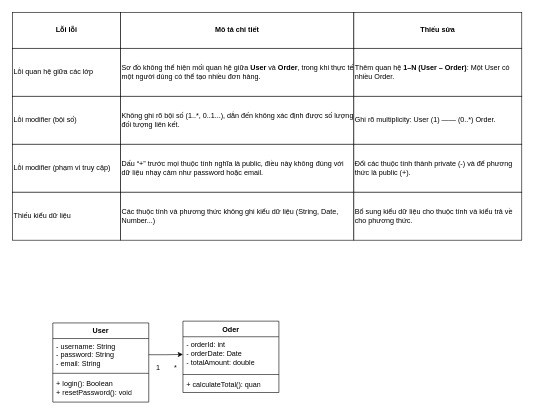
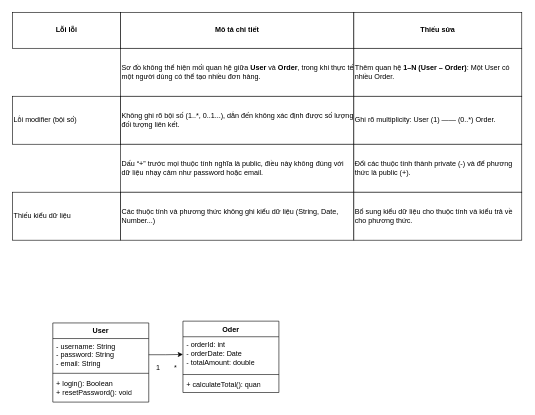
- <mxCell id="5" value="Lỗi quan hệ giữa các lớp" style="shape=rectangle;whiteSpace=wrap;html=1;align=left;strokeColor=#000000;" vertex="1" parent="1"><mxGeometry y="80" width="180" height="80" as="geometry" x="20" /></mxCell>
- <mxCell id="11" value="Lỗi modifier (phạm vi truy cập)" style="shape=rectangle;whiteSpace=wrap;html=1;align=left;strokeColor=#000000;" vertex="1" parent="1"><mxGeometry y="240" width="180" height="80" as="geometry" x="20" /></mxCell>
